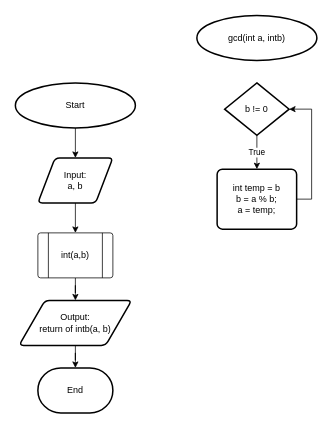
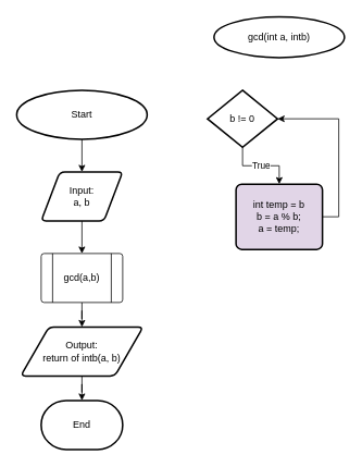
- <mxCell id="4" value="gcd(int a, intb)" style="strokeWidth=2;html=1;shape=mxgraph.flowchart.start_1;whiteSpace=wrap;" vertex="1" parent="1"><mxGeometry x="262" y="20" width="160" height="60" as="geometry" /></mxCell>
+ <mxCell id="4" value="gcd(int a, intb)" style="strokeWidth=2;html=1;shape=mxgraph.flowchart.start_1;whiteSpace=wrap;" vertex="1" parent="1"><mxGeometry x="262" y="20" width="160" height="50" as="geometry" /></mxCell>
- <mxCell id="6" value="b != 0" style="strokeWidth=2;html=1;shape=mxgraph.flowchart.decision;whiteSpace=wrap;" vertex="1" parent="1"><mxGeometry x="299" y="110" width="86" height="70" as="geometry" /></mxCell>
+ <mxCell id="6" value="b != 0" style="strokeWidth=2;html=1;shape=mxgraph.flowchart.decision;whiteSpace=wrap;" vertex="1" parent="1"><mxGeometry x="254" y="110" width="86" height="70" as="geometry" /></mxCell>
- <mxCell id="7" value="&lt;div&gt;int temp = b&lt;/div&gt;&lt;div&gt;b = a % b;&lt;/div&gt;&lt;div&gt;a = temp;&lt;/div&gt;" style="rounded=1;whiteSpace=wrap;html=1;absoluteArcSize=1;arcSize=14;strokeWidth=2;" vertex="1" parent="1"><mxGeometry x="289" y="225" width="106" height="80" as="geometry" /></mxCell>
+ <mxCell id="7" value="&lt;div&gt;int temp = b&lt;/div&gt;&lt;div&gt;b = a % b;&lt;/div&gt;&lt;div&gt;a = temp;&lt;/div&gt;" style="rounded=1;whiteSpace=wrap;html=1;absoluteArcSize=1;arcSize=14;strokeWidth=2;fillColor=#e1d5e7;" vertex="1" parent="1"><mxGeometry x="289" y="225" width="106" height="80" as="geometry" /></mxCell>
- <mxCell id="12" value="int(a,b)" style="verticalLabelPosition=middle;verticalAlign=middle;html=1;shape=process;whiteSpace=wrap;rounded=1;size=0.14;arcSize=6;labelPosition=center;align=center;" vertex="1" parent="1"><mxGeometry x="50" y="310" width="100" height="60" as="geometry" /></mxCell>
+ <mxCell id="12" value="gcd(a,b)" style="verticalLabelPosition=middle;verticalAlign=middle;html=1;shape=process;whiteSpace=wrap;rounded=1;size=0.14;arcSize=6;labelPosition=center;align=center;" vertex="1" parent="1"><mxGeometry x="50" y="310" width="100" height="60" as="geometry" /></mxCell>
